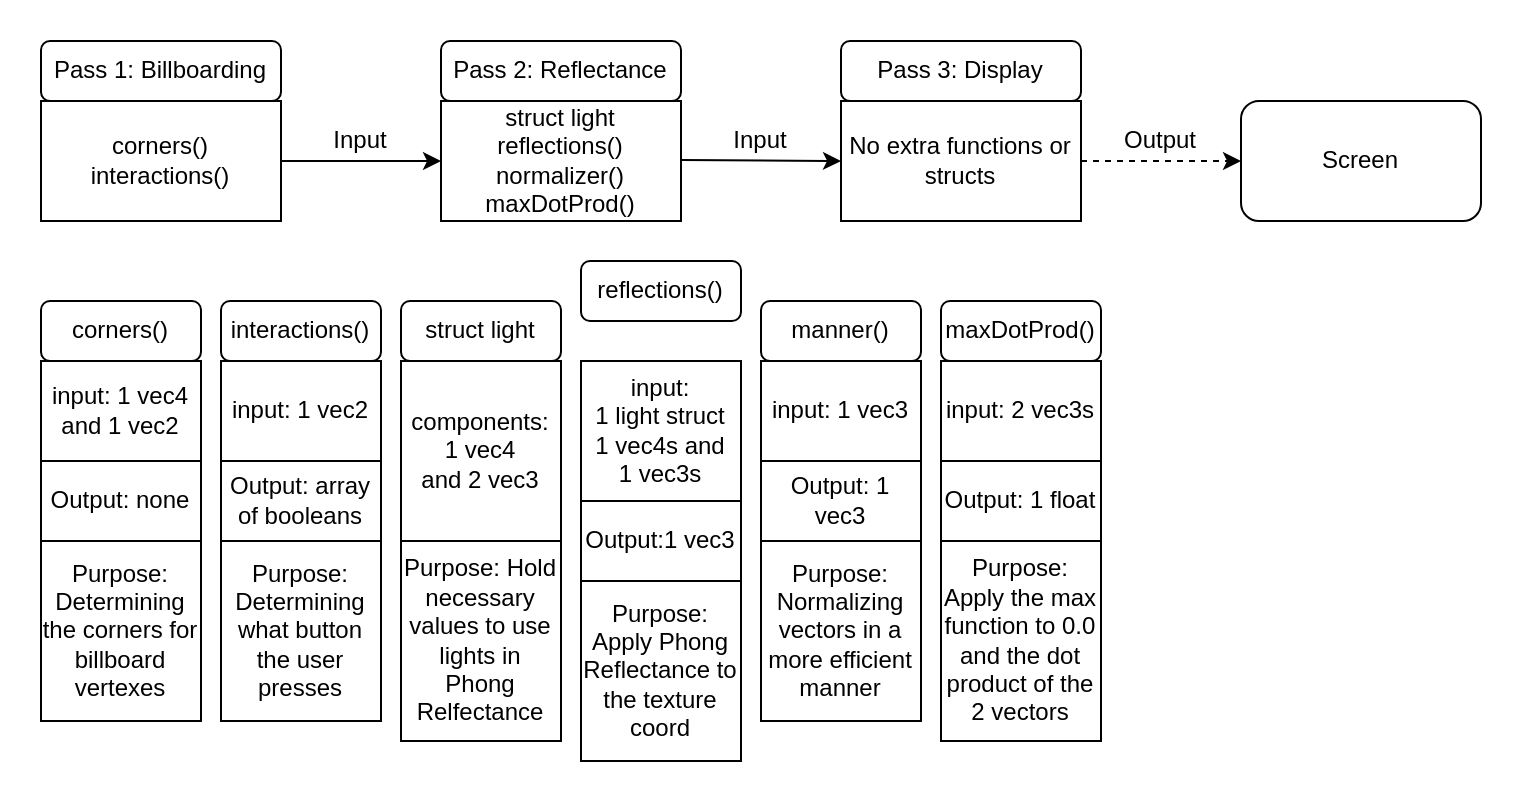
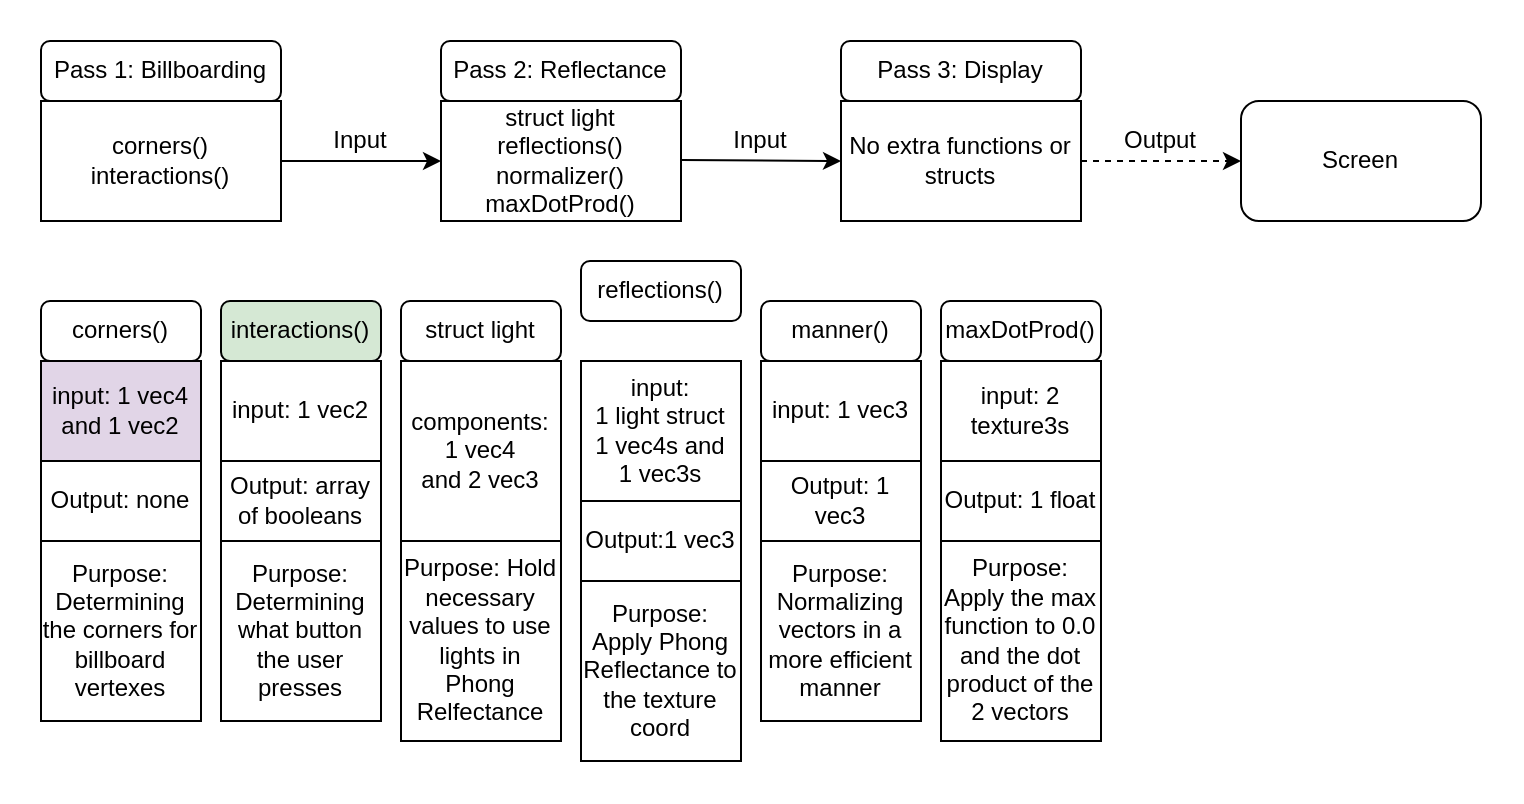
- <mxCell id="19" value="interactions()" style="rounded=1;whiteSpace=wrap;html=1;" vertex="1" parent="1"><mxGeometry x="110" y="150" width="80" height="30" as="geometry" /></mxCell>
+ <mxCell id="19" value="interactions()" style="rounded=1;whiteSpace=wrap;html=1;fillColor=#d5e8d4;" vertex="1" parent="1"><mxGeometry x="110" y="150" width="80" height="30" as="geometry" /></mxCell>
- <mxCell id="16" value="input: 1 vec4 and 1 vec2" style="rounded=0;whiteSpace=wrap;html=1;" vertex="1" parent="1"><mxGeometry x="20" y="180" width="80" height="50" as="geometry" /></mxCell>
+ <mxCell id="16" value="input: 1 vec4 and 1 vec2" style="rounded=0;whiteSpace=wrap;html=1;fillColor=#e1d5e7;" vertex="1" parent="1"><mxGeometry x="20" y="180" width="80" height="50" as="geometry" /></mxCell>
- <mxCell id="35" value="input: 2 vec3s" style="rounded=0;whiteSpace=wrap;html=1;" vertex="1" parent="1"><mxGeometry x="470" y="180" width="80" height="50" as="geometry" /></mxCell>
+ <mxCell id="35" value="input: 2 texture3s" style="rounded=0;whiteSpace=wrap;html=1;" vertex="1" parent="1"><mxGeometry x="470" y="180" width="80" height="50" as="geometry" /></mxCell>
